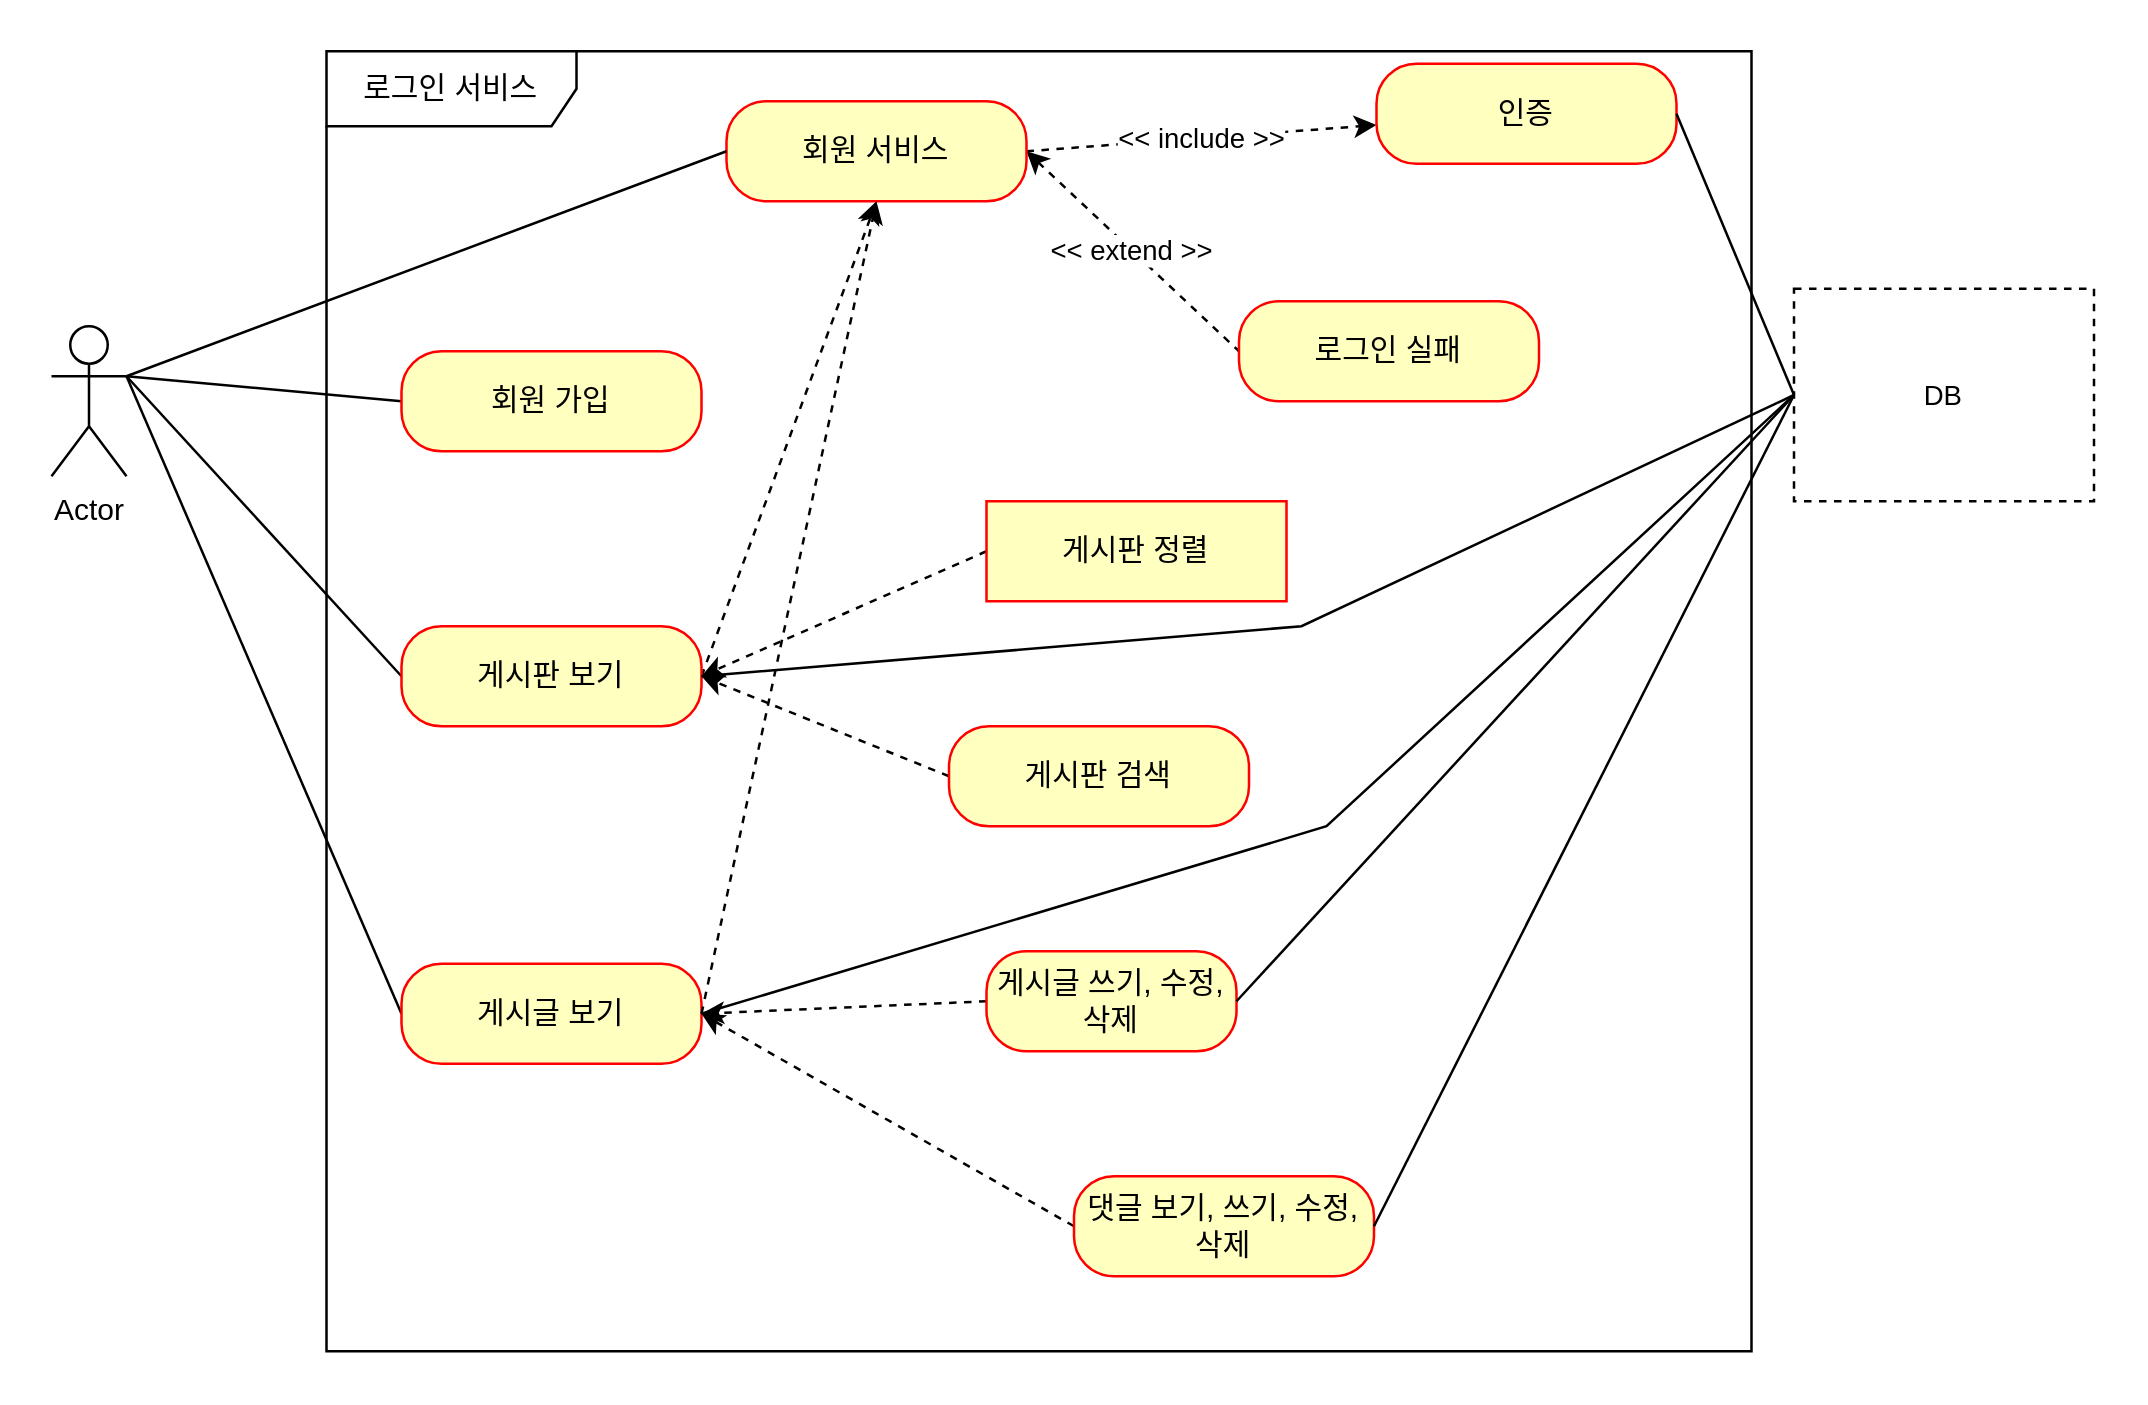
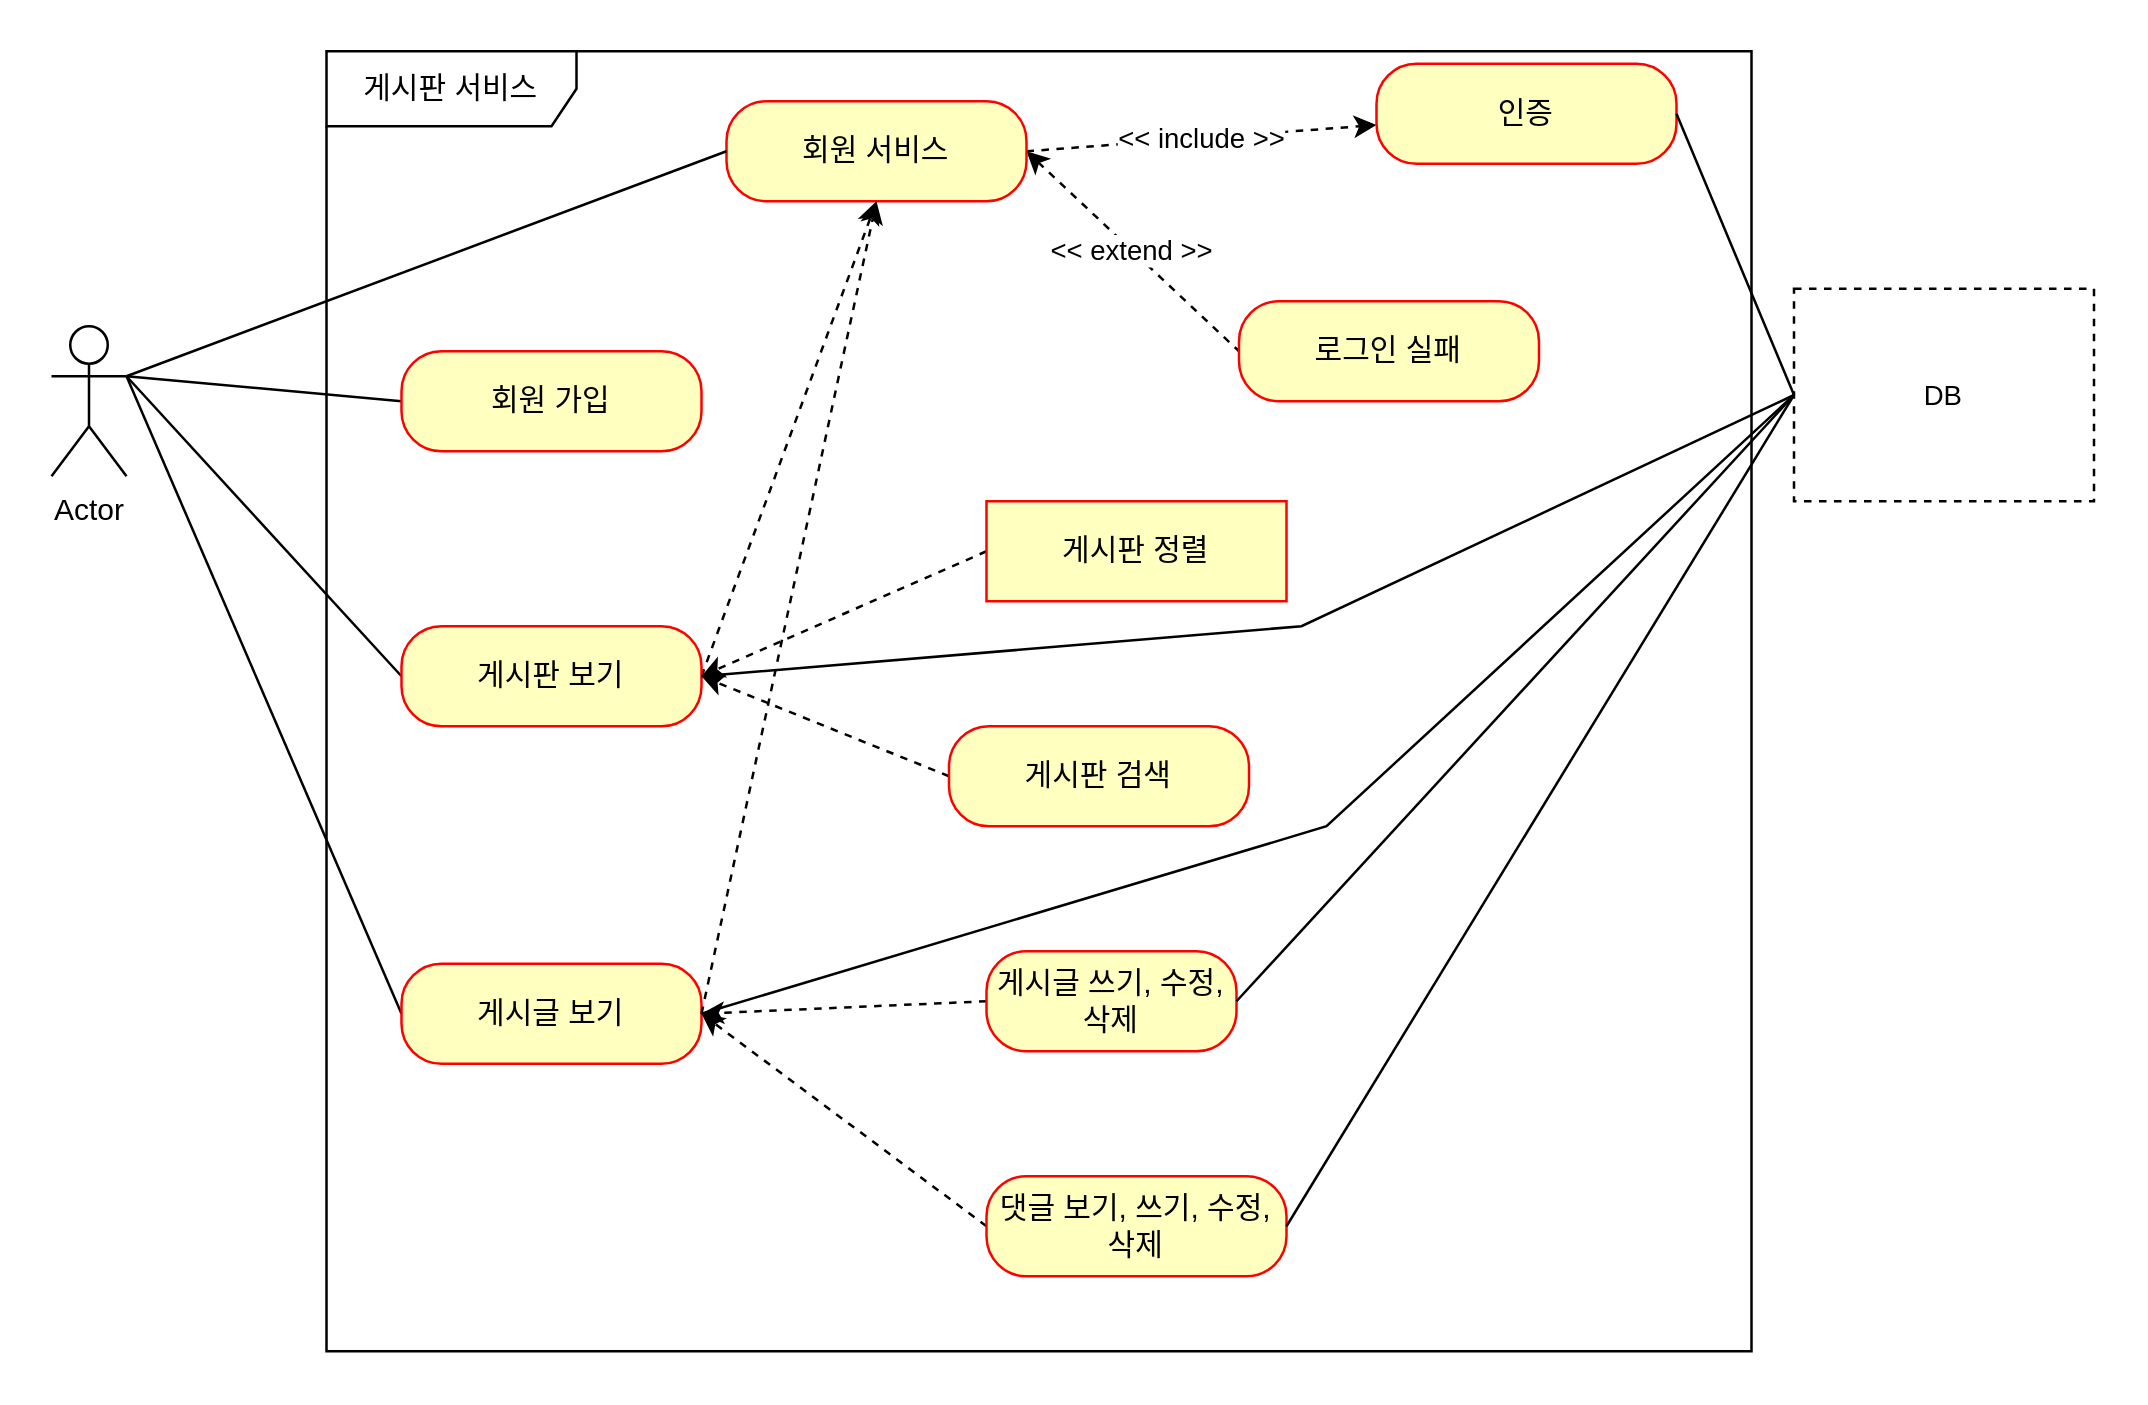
- <mxCell id="10" value="로그인 서비스" style="shape=umlFrame;whiteSpace=wrap;html=1;pointerEvents=0;width=100;height=30;" vertex="1" parent="1"><mxGeometry x="130" y="20" width="570" height="520" as="geometry" /></mxCell>
+ <mxCell id="10" value="게시판 서비스" style="shape=umlFrame;whiteSpace=wrap;html=1;pointerEvents=0;width=100;height=30;" vertex="1" parent="1"><mxGeometry x="130" y="20" width="570" height="520" as="geometry" /></mxCell>
- <mxCell id="23" value="댓글 보기, 쓰기, 수정,&lt;br&gt;삭제" style="rounded=1;whiteSpace=wrap;html=1;arcSize=40;fontColor=#000000;fillColor=#ffffc0;strokeColor=#ff0000;" vertex="1" parent="1"><mxGeometry x="429" y="470" width="120" height="40" as="geometry" /></mxCell>
+ <mxCell id="23" value="댓글 보기, 쓰기, 수정,&lt;br&gt;삭제" style="rounded=1;whiteSpace=wrap;html=1;arcSize=40;fontColor=#000000;fillColor=#ffffc0;strokeColor=#ff0000;" vertex="1" parent="1"><mxGeometry x="394" y="470" width="120" height="40" as="geometry" /></mxCell>
